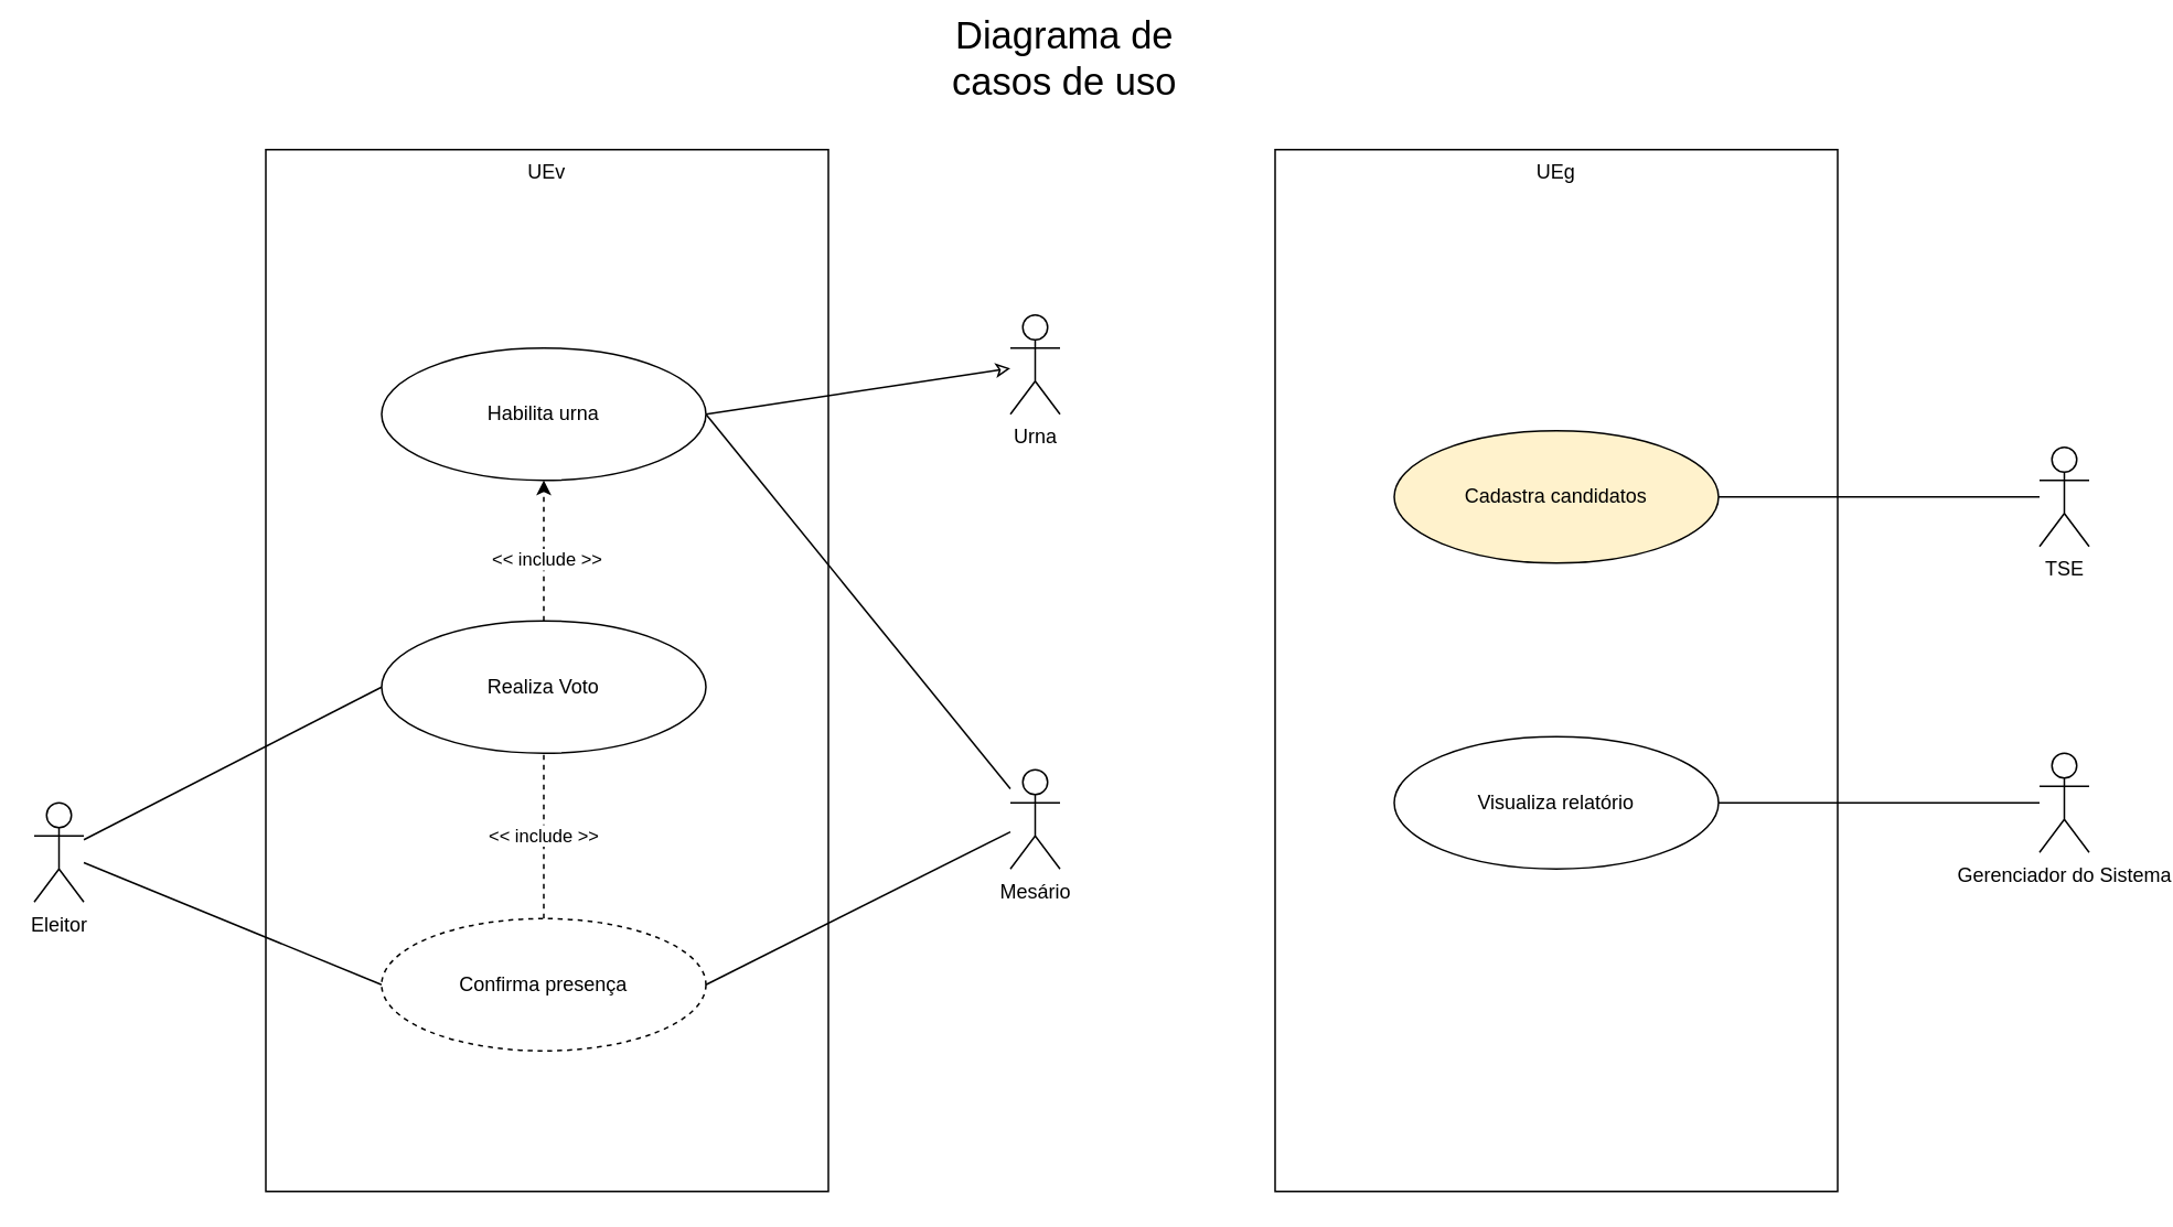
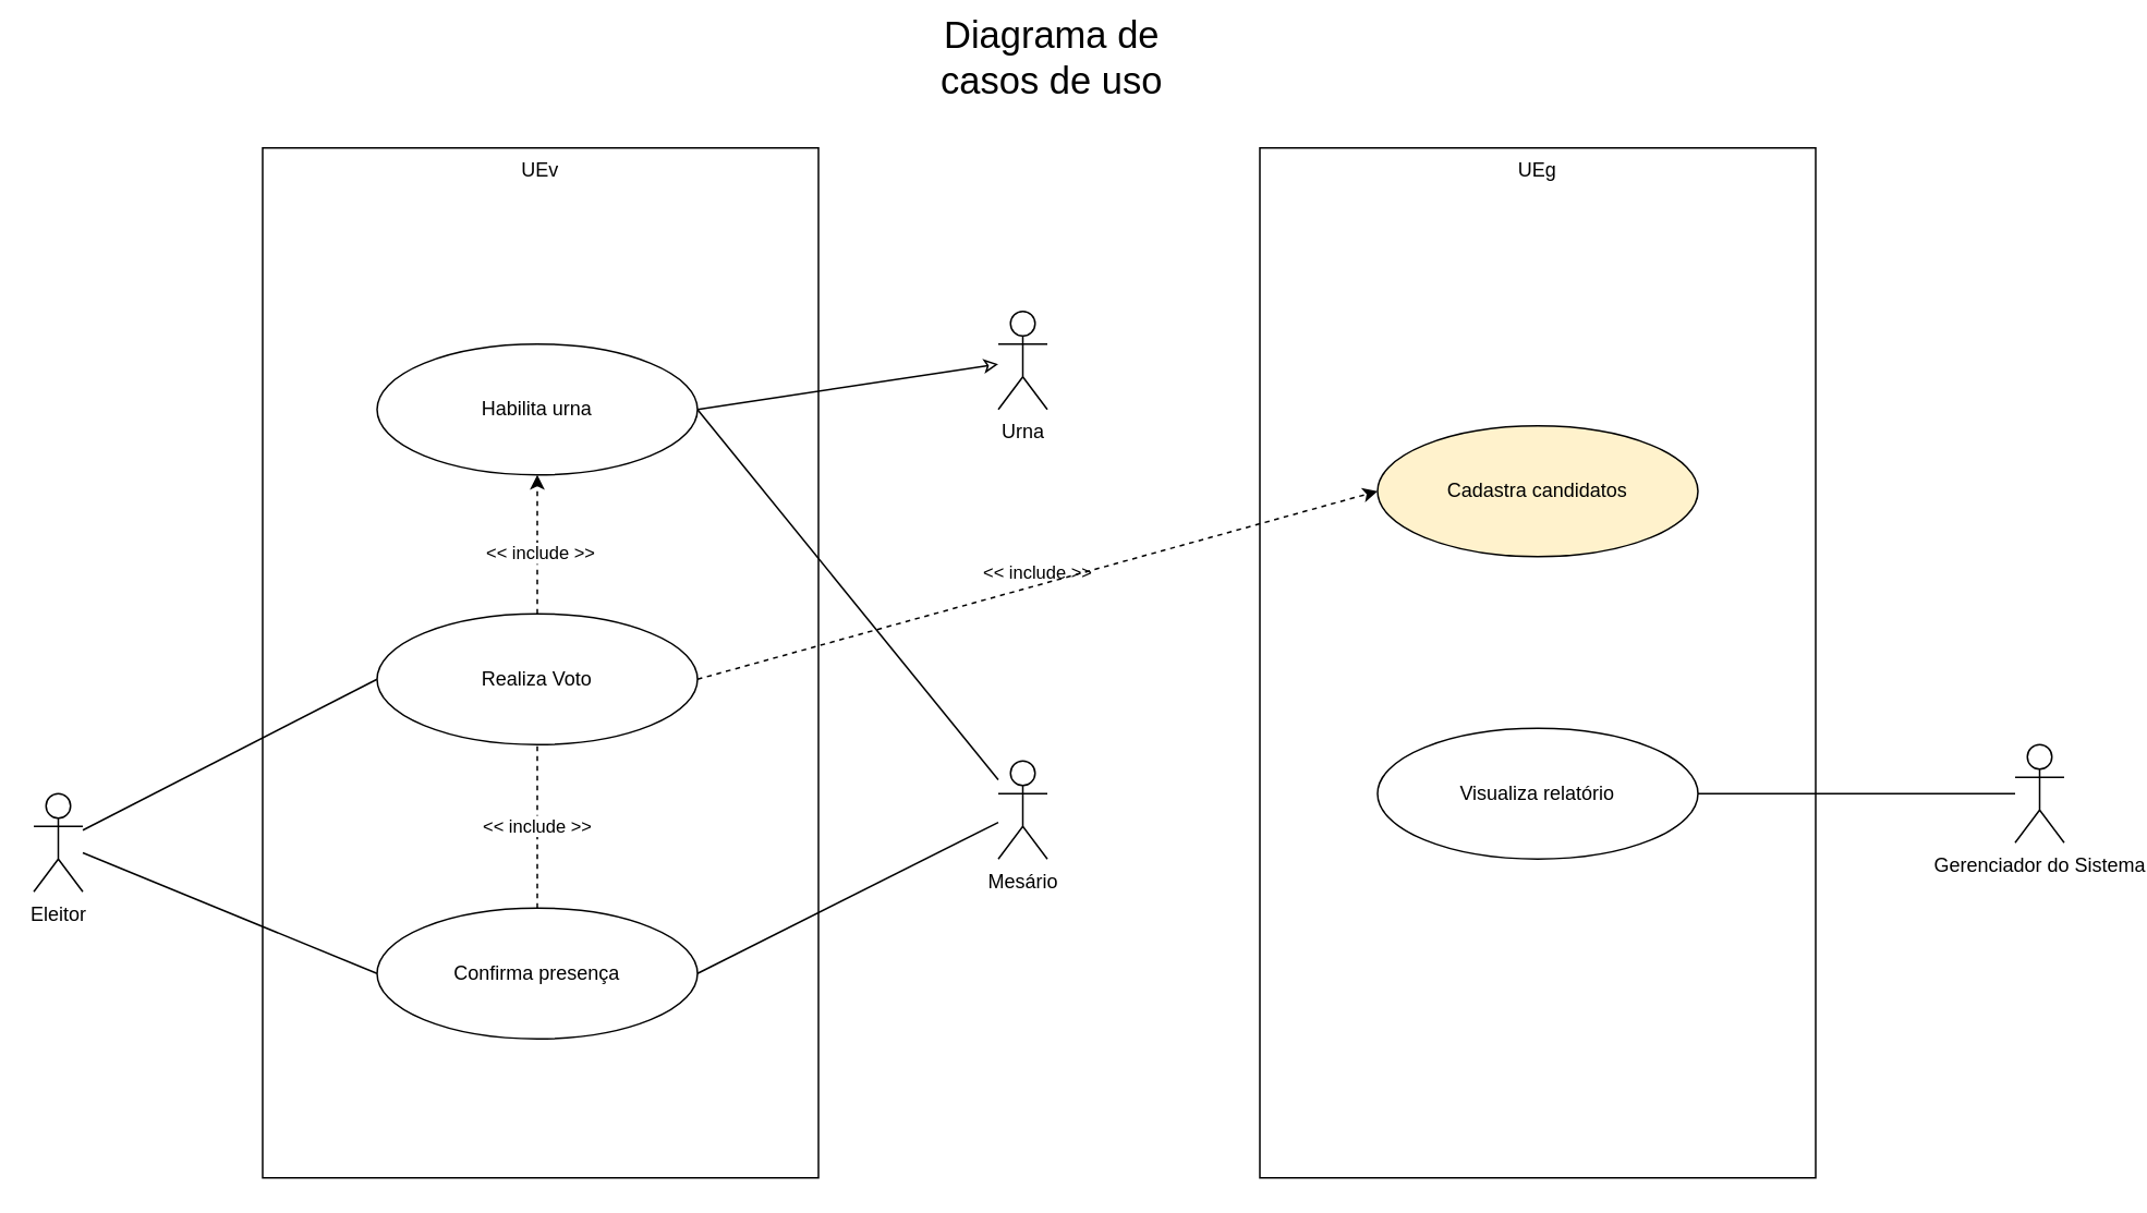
- <mxCell id="15" style="rounded=0;orthogonalLoop=1;jettySize=auto;html=1;endArrow=none;endFill=0;" parent="1" source="16" target="17" edge="1"><mxGeometry relative="1" as="geometry" /></mxCell>
- <mxCell id="16" value="TSE" style="shape=umlActor;verticalLabelPosition=bottom;verticalAlign=top;html=1;outlineConnect=0;" parent="1" vertex="1"><mxGeometry x="1232" y="270" width="30" height="60" as="geometry" /></mxCell>
+ <mxCell id="10" value="&#10;&lt;span style=&quot;color: rgb(0, 0, 0); font-family: Helvetica; font-size: 11px; font-style: normal; font-variant-ligatures: normal; font-variant-caps: normal; font-weight: 400; letter-spacing: normal; orphans: 2; text-align: center; text-indent: 0px; text-transform: none; widows: 2; word-spacing: 0px; -webkit-text-stroke-width: 0px; white-space: nowrap; text-decoration-thickness: initial; text-decoration-style: initial; text-decoration-color: initial; float: none; display: inline !important;&quot;&gt;&amp;lt;&amp;lt; include &amp;gt;&amp;gt;&lt;/span&gt;&#10;&#10;" style="rounded=0;orthogonalLoop=1;jettySize=auto;html=1;exitX=1;exitY=0.5;exitDx=0;exitDy=0;entryX=0;entryY=0.5;entryDx=0;entryDy=0;dashed=1;labelBackgroundColor=none;" parent="1" source="11" target="17" edge="1"><mxGeometry relative="1" as="geometry" /></mxCell>
- <mxCell id="25" value="Confirma presença" style="ellipse;whiteSpace=wrap;html=1;dashed=1;" parent="1" vertex="1"><mxGeometry x="230" y="555" width="196" height="80" as="geometry" /></mxCell>
+ <mxCell id="25" value="Confirma presença" style="ellipse;whiteSpace=wrap;html=1;" parent="1" vertex="1"><mxGeometry x="230" y="555" width="196" height="80" as="geometry" /></mxCell>
